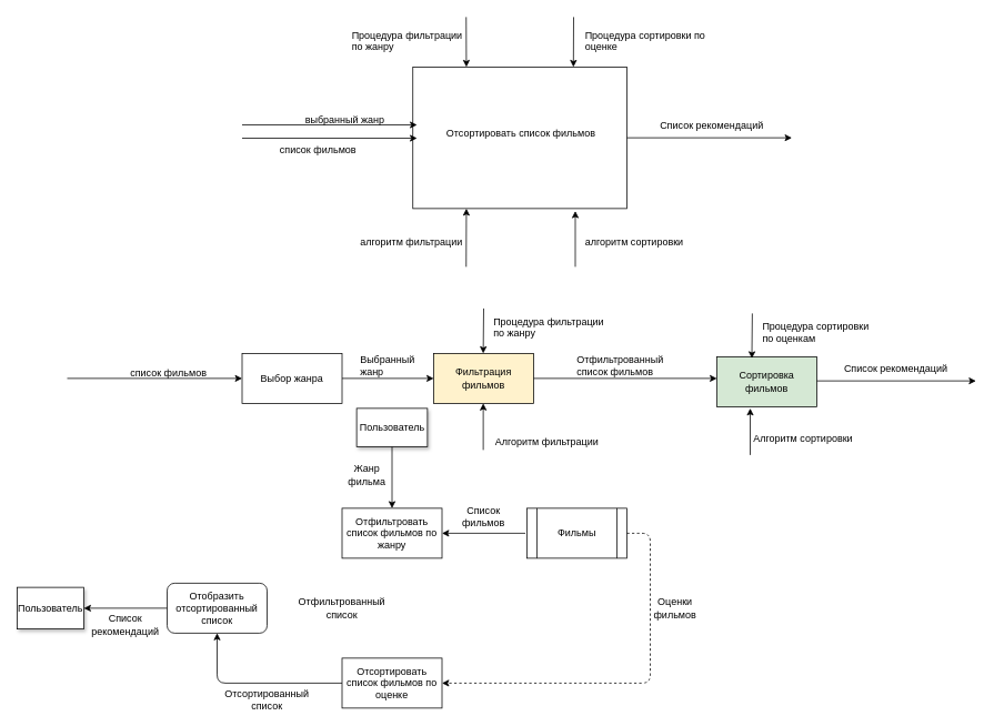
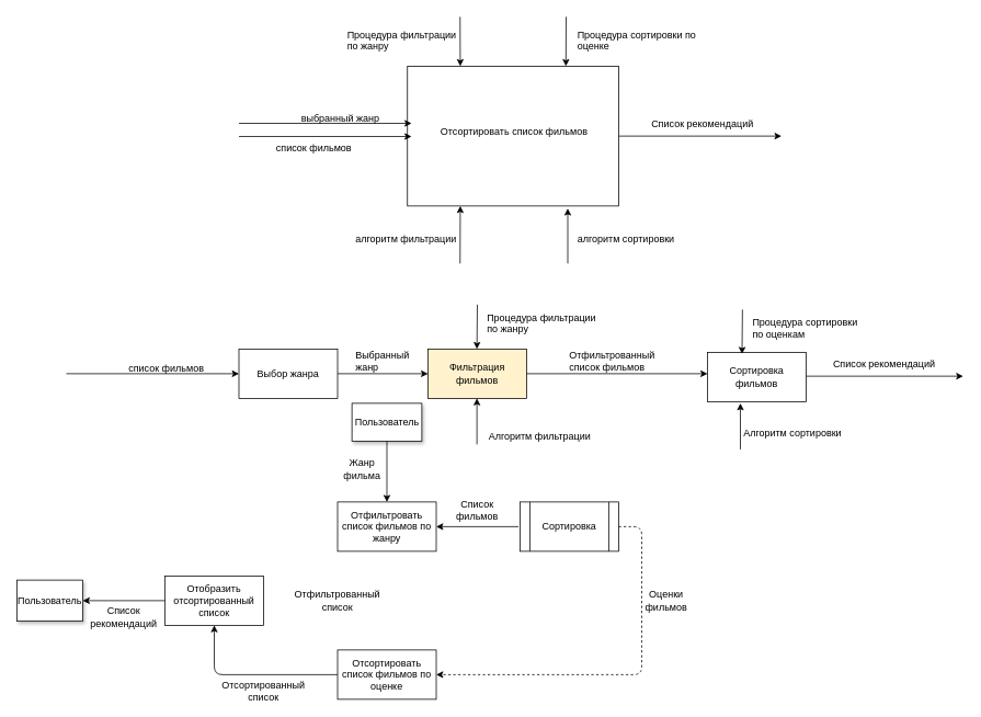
- <mxCell id="19" value="Сортировка фильмов" style="rounded=0;whiteSpace=wrap;html=1;fillColor=#d5e8d4;" vertex="1" parent="1"><mxGeometry x="860" y="428" width="120" height="60" as="geometry" /></mxCell>
+ <mxCell id="19" value="Сортировка фильмов" style="rounded=0;whiteSpace=wrap;html=1;" vertex="1" parent="1"><mxGeometry x="860" y="428" width="120" height="60" as="geometry" /></mxCell>
- <mxCell id="38" value="Фильмы" style="shape=process;whiteSpace=wrap;html=1;backgroundOutline=1;strokeColor=#000000;fillColor=#ffffff;gradientColor=none;rounded=0;glass=0;comic=0;shadow=0;editable=1;expand=1;recursiveResize=1;resizable=1;connectable=1;noLabel=0;" vertex="1" parent="1"><mxGeometry x="632" y="610" width="120" height="60" as="geometry" /></mxCell>
+ <mxCell id="38" value="Сортировка" style="shape=process;whiteSpace=wrap;html=1;backgroundOutline=1;strokeColor=#000000;fillColor=#ffffff;gradientColor=none;rounded=0;glass=0;comic=0;shadow=0;editable=1;expand=1;recursiveResize=1;resizable=1;connectable=1;noLabel=0;" vertex="1" parent="1"><mxGeometry x="632" y="610" width="120" height="60" as="geometry" /></mxCell>
- <mxCell id="47" value="Отобразить отсортированный список" style="whiteSpace=wrap;html=1;shadow=0;glass=0;comic=0;strokeColor=#000000;fillColor=#ffffff;gradientColor=none;rounded=1;" vertex="1" parent="1"><mxGeometry x="200" y="700" width="120" height="60" as="geometry" /></mxCell>
+ <mxCell id="47" value="Отобразить отсортированный список" style="rounded=0;whiteSpace=wrap;html=1;shadow=0;glass=0;comic=0;strokeColor=#000000;fillColor=#ffffff;gradientColor=none;" vertex="1" parent="1"><mxGeometry x="200" y="700" width="120" height="60" as="geometry" /></mxCell>
